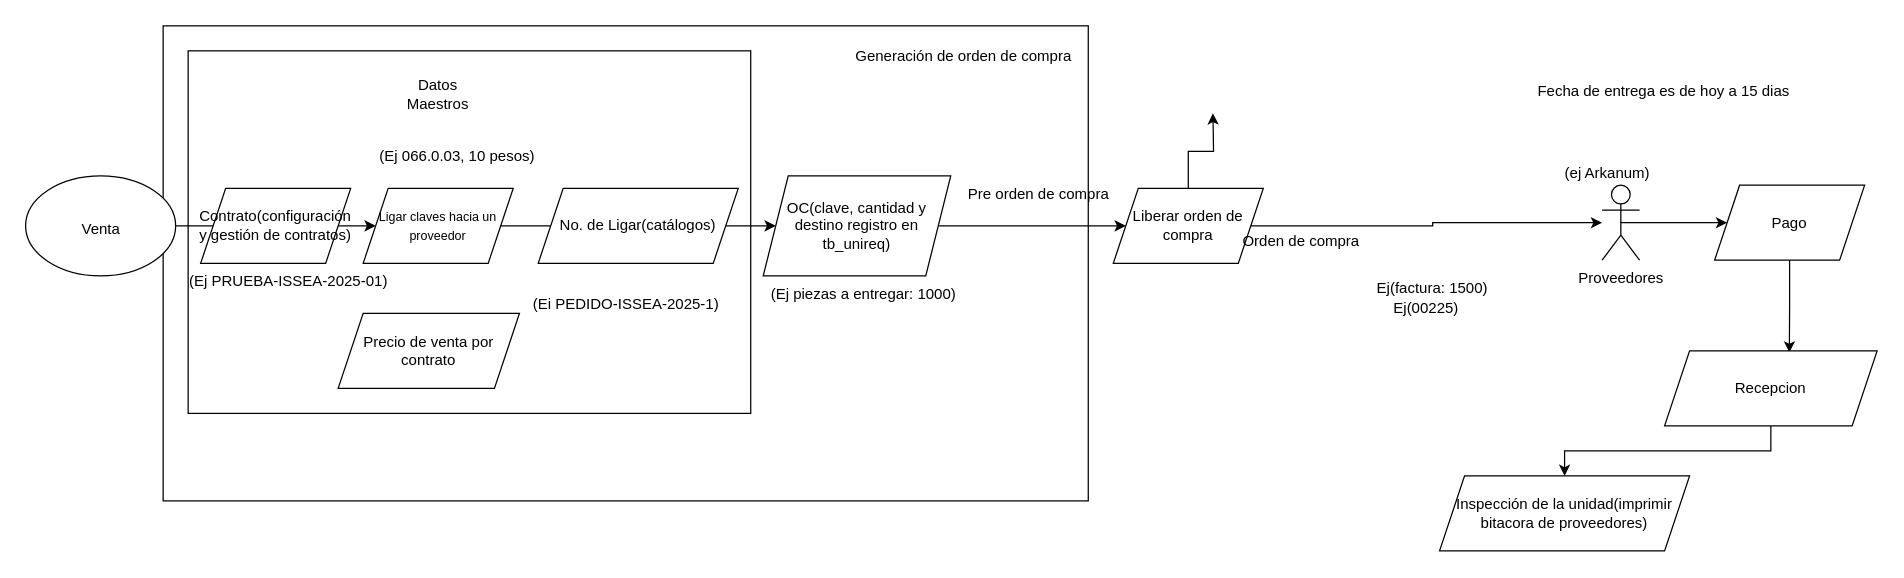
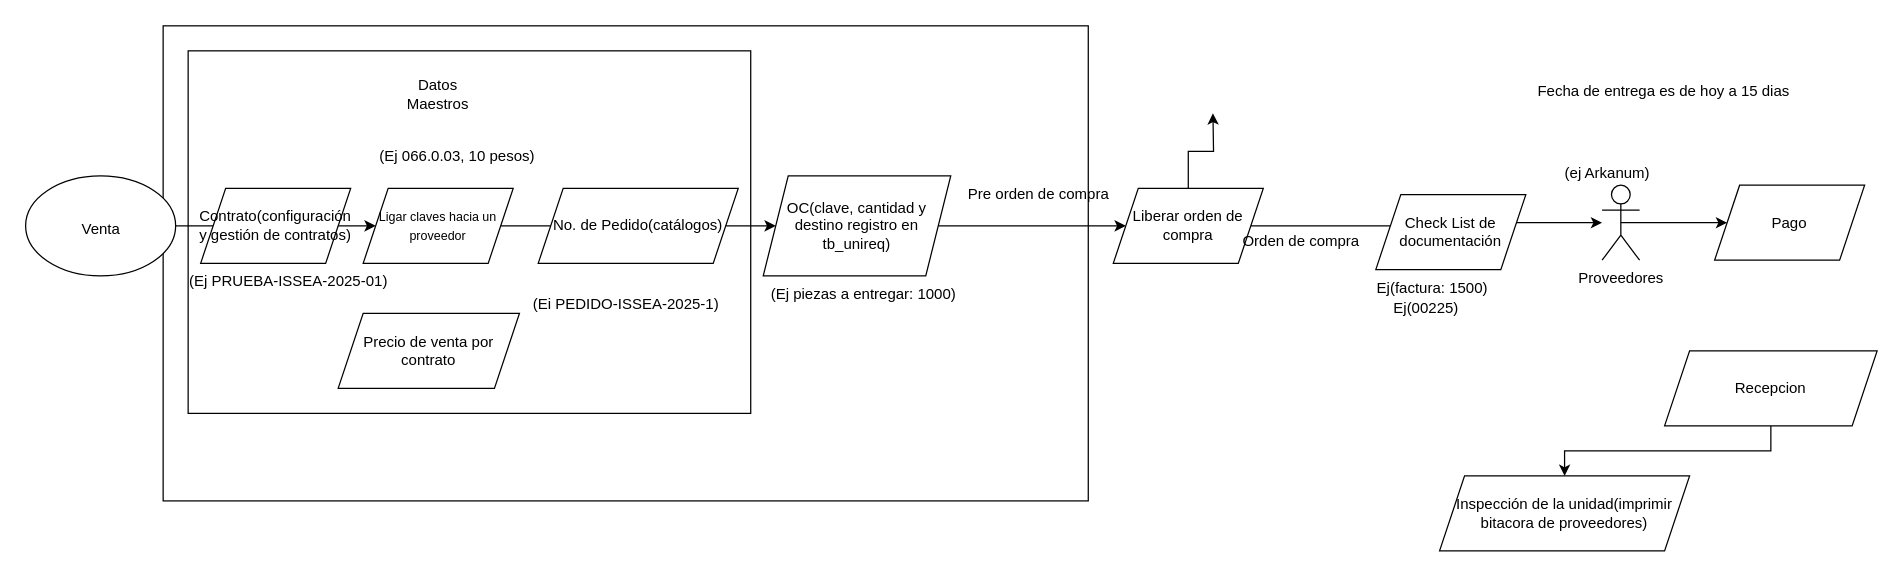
- <mxCell id="27" value="Generación de orden de compra" style="text;html=1;align=center;verticalAlign=middle;resizable=0;points=[];autosize=1;strokeColor=none;fillColor=none;" parent="1" vertex="1"><mxGeometry x="670" y="30" width="200" height="30" as="geometry" /></mxCell>
- <mxCell id="21" value="No. de Ligar(catálogos)" style="shape=parallelogram;perimeter=parallelogramPerimeter;whiteSpace=wrap;html=1;fixedSize=1;" parent="1" vertex="1"><mxGeometry x="430" y="150" width="160" height="60" as="geometry" /></mxCell>
+ <mxCell id="21" value="No. de Pedido(catálogos)" style="shape=parallelogram;perimeter=parallelogramPerimeter;whiteSpace=wrap;html=1;fixedSize=1;" parent="1" vertex="1"><mxGeometry x="430" y="150" width="160" height="60" as="geometry" /></mxCell>
+ <mxCell id="32" value="Check List de documentación" style="shape=parallelogram;perimeter=parallelogramPerimeter;whiteSpace=wrap;html=1;fixedSize=1;" parent="1" vertex="1"><mxGeometry x="1100" y="155" width="120" height="60" as="geometry" /></mxCell>
- <mxCell id="11" style="edgeStyle=orthogonalEdgeStyle;rounded=0;orthogonalLoop=1;jettySize=auto;html=1;exitX=0.5;exitY=1;exitDx=0;exitDy=0;entryX=0.587;entryY=0.021;entryDx=0;entryDy=0;entryPerimeter=0;" parent="1" source="12" target="14" edge="1"><mxGeometry relative="1" as="geometry"><mxPoint x="1431" y="297.5" as="targetPoint" /></mxGeometry></mxCell>
